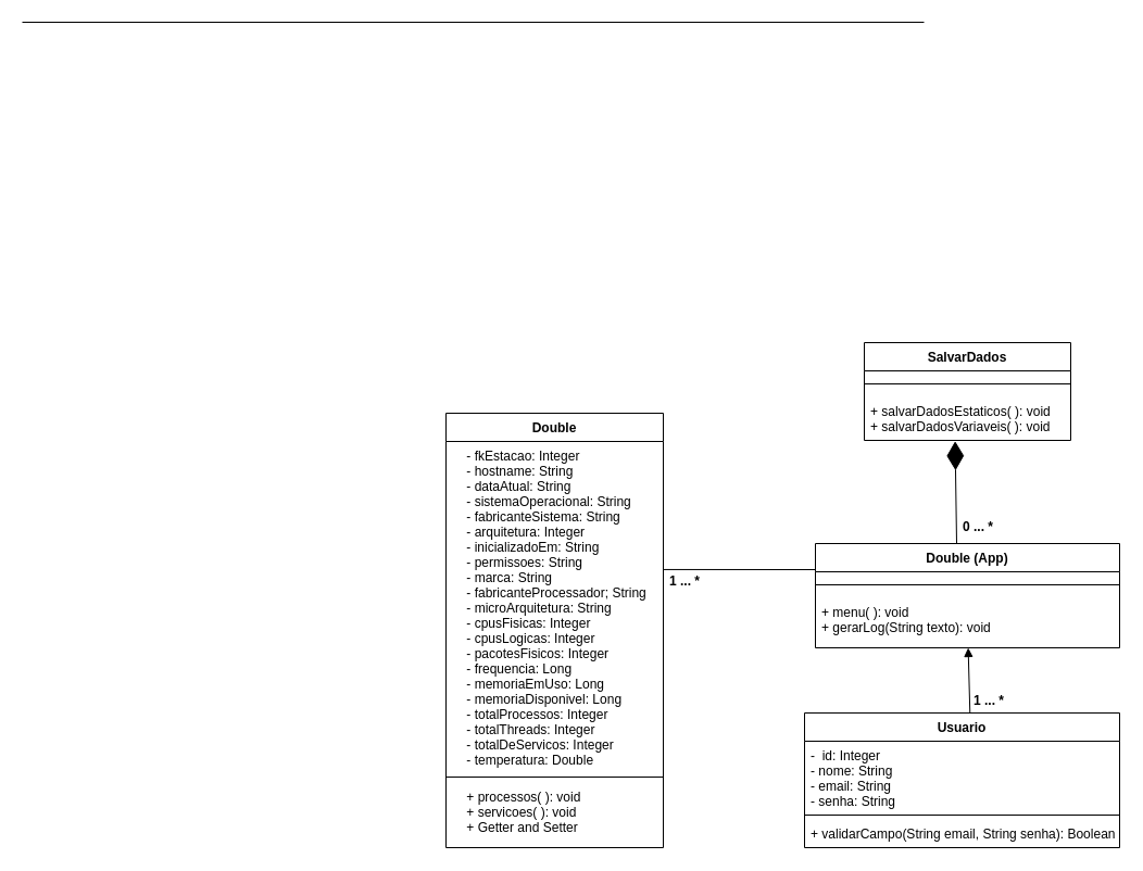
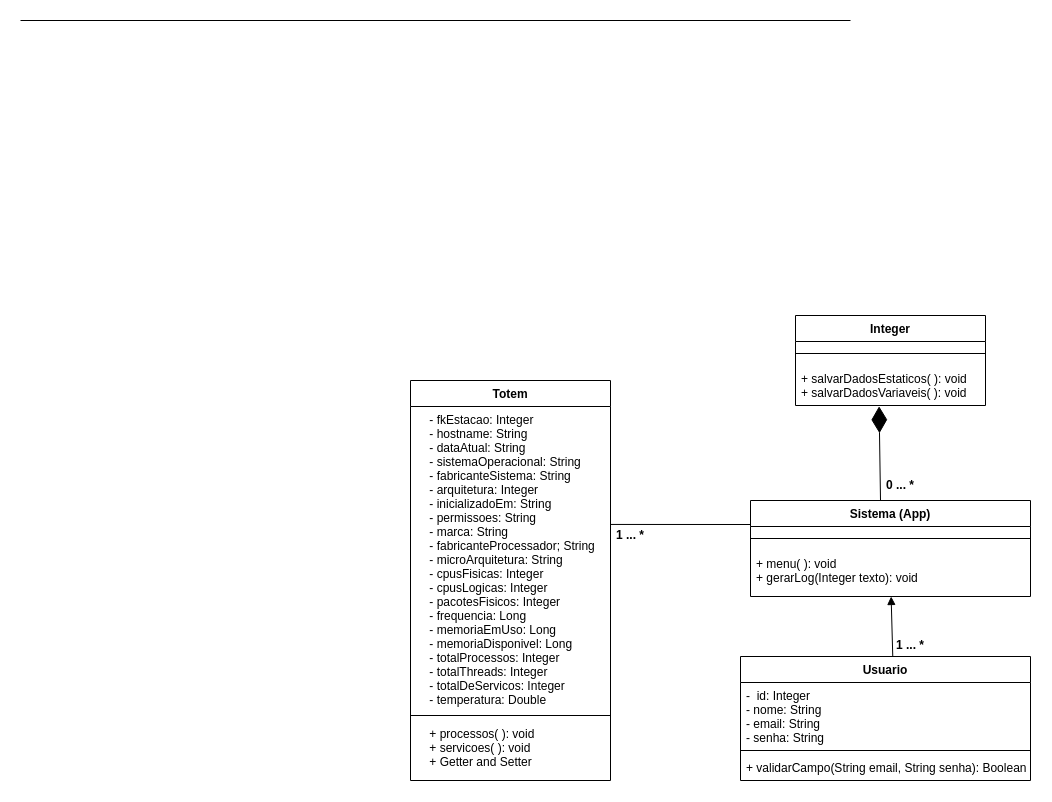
- <mxCell id="15" value="SalvarDados" style="swimlane;fontStyle=1;align=center;verticalAlign=top;childLayout=stackLayout;horizontal=1;startSize=26;horizontalStack=0;resizeParent=1;resizeParentMax=0;resizeLast=0;collapsible=1;marginBottom=0;" parent="1" vertex="1"><mxGeometry x="795" y="315" width="190" height="90" as="geometry" /></mxCell>
+ <mxCell id="15" value="Integer" style="swimlane;fontStyle=1;align=center;verticalAlign=top;childLayout=stackLayout;horizontal=1;startSize=26;horizontalStack=0;resizeParent=1;resizeParentMax=0;resizeLast=0;collapsible=1;marginBottom=0;" parent="1" vertex="1"><mxGeometry x="795" y="315" width="190" height="90" as="geometry" /></mxCell>
- <mxCell id="3" value="Double" style="swimlane;fontStyle=1;align=center;verticalAlign=top;childLayout=stackLayout;horizontal=1;startSize=26;horizontalStack=0;resizeParent=1;resizeParentMax=0;resizeLast=0;collapsible=1;marginBottom=0;" parent="1" vertex="1"><mxGeometry x="410" y="380" width="200" height="400" as="geometry" /></mxCell>
+ <mxCell id="3" value="Totem" style="swimlane;fontStyle=1;align=center;verticalAlign=top;childLayout=stackLayout;horizontal=1;startSize=26;horizontalStack=0;resizeParent=1;resizeParentMax=0;resizeLast=0;collapsible=1;marginBottom=0;" parent="1" vertex="1"><mxGeometry x="410" y="380" width="200" height="400" as="geometry" /></mxCell>
- <mxCell id="8" value="Double (App)" style="swimlane;fontStyle=1;align=center;verticalAlign=top;childLayout=stackLayout;horizontal=1;startSize=26;horizontalStack=0;resizeParent=1;resizeParentMax=0;resizeLast=0;collapsible=1;marginBottom=0;" parent="1" vertex="1"><mxGeometry x="750" y="500" width="280" height="96" as="geometry" /></mxCell>
+ <mxCell id="8" value="Sistema (App)" style="swimlane;fontStyle=1;align=center;verticalAlign=top;childLayout=stackLayout;horizontal=1;startSize=26;horizontalStack=0;resizeParent=1;resizeParentMax=0;resizeLast=0;collapsible=1;marginBottom=0;" parent="1" vertex="1"><mxGeometry x="750" y="500" width="280" height="96" as="geometry" /></mxCell>
- <mxCell id="10" value="+ menu( ): void&#10;+ gerarLog(String texto): void" style="text;strokeColor=none;fillColor=none;align=left;verticalAlign=top;spacingLeft=4;spacingRight=4;overflow=hidden;rotatable=0;points=[[0,0.5],[1,0.5]];portConstraint=eastwest;" parent="8" vertex="1"><mxGeometry y="50" width="280" height="46" as="geometry" /></mxCell>
+ <mxCell id="10" value="+ menu( ): void&#10;+ gerarLog(Integer texto): void" style="text;strokeColor=none;fillColor=none;align=left;verticalAlign=top;spacingLeft=4;spacingRight=4;overflow=hidden;rotatable=0;points=[[0,0.5],[1,0.5]];portConstraint=eastwest;" parent="8" vertex="1"><mxGeometry y="50" width="280" height="46" as="geometry" /></mxCell>
